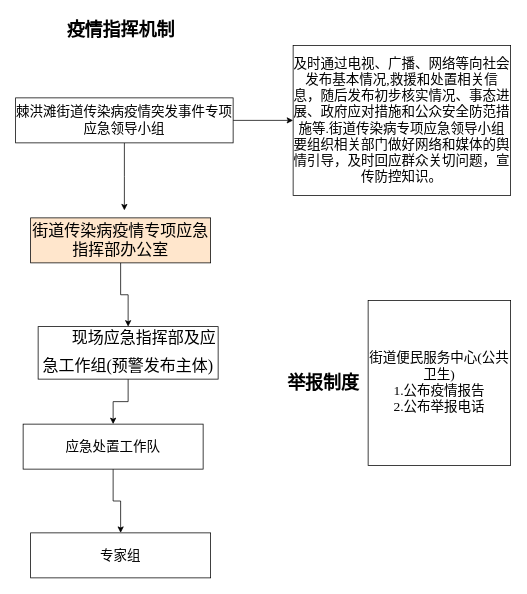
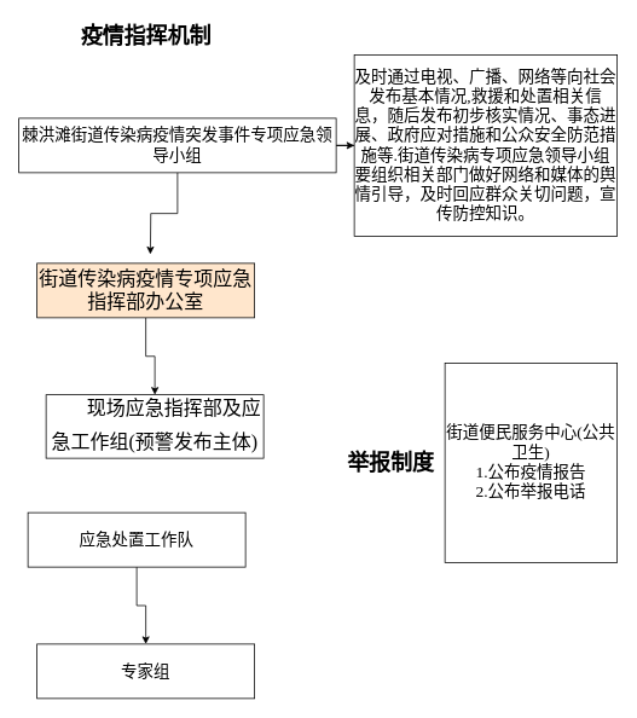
- <mxCell id="5" value="&lt;p class=&quot;MsoNormal&quot;&gt;&lt;font style=&quot;font-size: 18px&quot; face=&quot;宋体&quot;&gt;棘洪滩街道传染病疫情突发事件专项应急领导小组&lt;/font&gt;&lt;/p&gt;" style="rounded=0;whiteSpace=wrap;html=1;" parent="1" vertex="1"><mxGeometry x="20" y="130" width="290" height="60" as="geometry" /></mxCell>
+ <mxCell id="5" value="&lt;p class=&quot;MsoNormal&quot;&gt;&lt;font style=&quot;font-size: 18px&quot; face=&quot;宋体&quot;&gt;棘洪滩街道传染病疫情突发事件专项应急领导小组&lt;/font&gt;&lt;/p&gt;" style="rounded=0;whiteSpace=wrap;html=1;" parent="1" vertex="1"><mxGeometry x="20" y="130" width="350" height="60" as="geometry" /></mxCell>
- <mxCell id="9" value="" style="edgeStyle=orthogonalEdgeStyle;rounded=0;orthogonalLoop=1;jettySize=auto;html=1;" parent="1" source="10" target="12" edge="1"><mxGeometry relative="1" as="geometry" /></mxCell>
